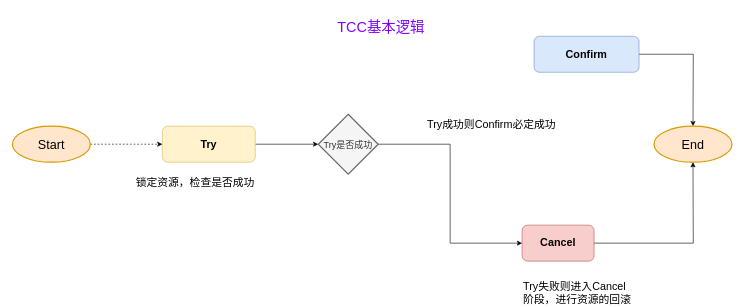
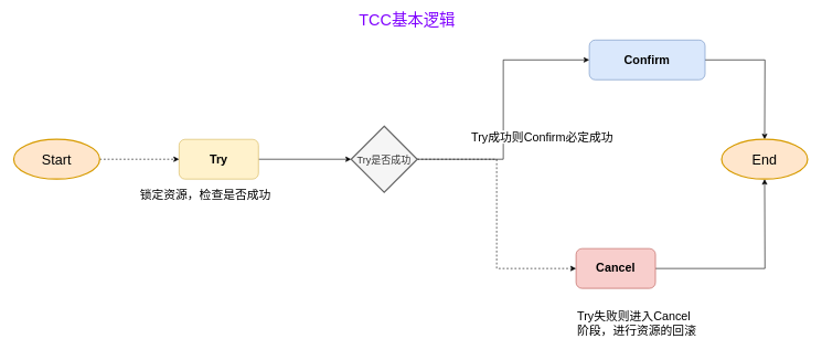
- <mxCell id="9" value="TCC基本逻辑" style="text;html=1;strokeColor=none;fillColor=none;align=center;verticalAlign=middle;whiteSpace=wrap;rounded=0;fontSize=24;fontColor=#7F00FF;" vertex="1" parent="1"><mxGeometry x="550" y="35" width="170" height="20" as="geometry" /></mxCell>
+ <mxCell id="9" value="TCC基本逻辑" style="text;html=1;strokeColor=none;fillColor=none;align=center;verticalAlign=middle;whiteSpace=wrap;rounded=0;fontSize=24;fontColor=#7F00FF;" vertex="1" parent="1"><mxGeometry x="530" y="20" width="170" height="20" as="geometry" /></mxCell>
+ <mxCell id="12" style="edgeStyle=orthogonalEdgeStyle;rounded=0;orthogonalLoop=1;jettySize=auto;html=1;entryX=0;entryY=0.5;entryDx=0;entryDy=0;fontSize=15;fontColor=#7F00FF;" edge="1" parent="1" source="14" target="7"><mxGeometry relative="1" as="geometry" /></mxCell>
- <mxCell id="3" value="Try" style="rounded=1;whiteSpace=wrap;html=1;fontSize=18;fontStyle=1;fillColor=#fff2cc;strokeColor=#d6b656;" vertex="1" parent="1"><mxGeometry x="270" y="210" width="155" height="60" as="geometry" /></mxCell>
+ <mxCell id="3" value="Try" style="rounded=1;whiteSpace=wrap;html=1;fontSize=18;fontStyle=1;fillColor=#fff2cc;strokeColor=#d6b656;" vertex="1" parent="1"><mxGeometry x="270" y="210" width="120" height="60" as="geometry" /></mxCell>
- <mxCell id="8" value="&lt;span style=&quot;background-color: rgb(255 , 255 , 255)&quot;&gt;锁定资源，检查是否成功&lt;/span&gt;" style="text;html=1;strokeColor=none;fillColor=none;align=center;verticalAlign=middle;whiteSpace=wrap;rounded=0;fontSize=18;" vertex="1" parent="1"><mxGeometry x="160" y="290" width="330" height="30" as="geometry" /></mxCell>
+ <mxCell id="8" value="&lt;span style=&quot;background-color: rgb(255 , 255 , 255)&quot;&gt;锁定资源，检查是否成功&lt;/span&gt;" style="text;html=1;strokeColor=none;fillColor=none;align=center;verticalAlign=middle;whiteSpace=wrap;rounded=0;fontSize=18;" vertex="1" parent="1"><mxGeometry x="145" y="280" width="330" height="30" as="geometry" /></mxCell>
- <mxCell id="13" style="edgeStyle=orthogonalEdgeStyle;rounded=0;orthogonalLoop=1;jettySize=auto;html=1;exitX=1;exitY=0.5;exitDx=0;exitDy=0;exitPerimeter=0;entryX=0;entryY=0.5;entryDx=0;entryDy=0;fontSize=15;fontColor=#7F00FF;" edge="1" parent="1" source="14" target="5"><mxGeometry relative="1" as="geometry" /></mxCell>
+ <mxCell id="13" style="edgeStyle=orthogonalEdgeStyle;rounded=0;orthogonalLoop=1;jettySize=auto;html=1;exitX=1;exitY=0.5;exitDx=0;exitDy=0;exitPerimeter=0;entryX=0;entryY=0.5;entryDx=0;entryDy=0;fontSize=15;fontColor=#7F00FF;dashed=1;" edge="1" parent="1" source="14" target="5"><mxGeometry relative="1" as="geometry" /></mxCell>
